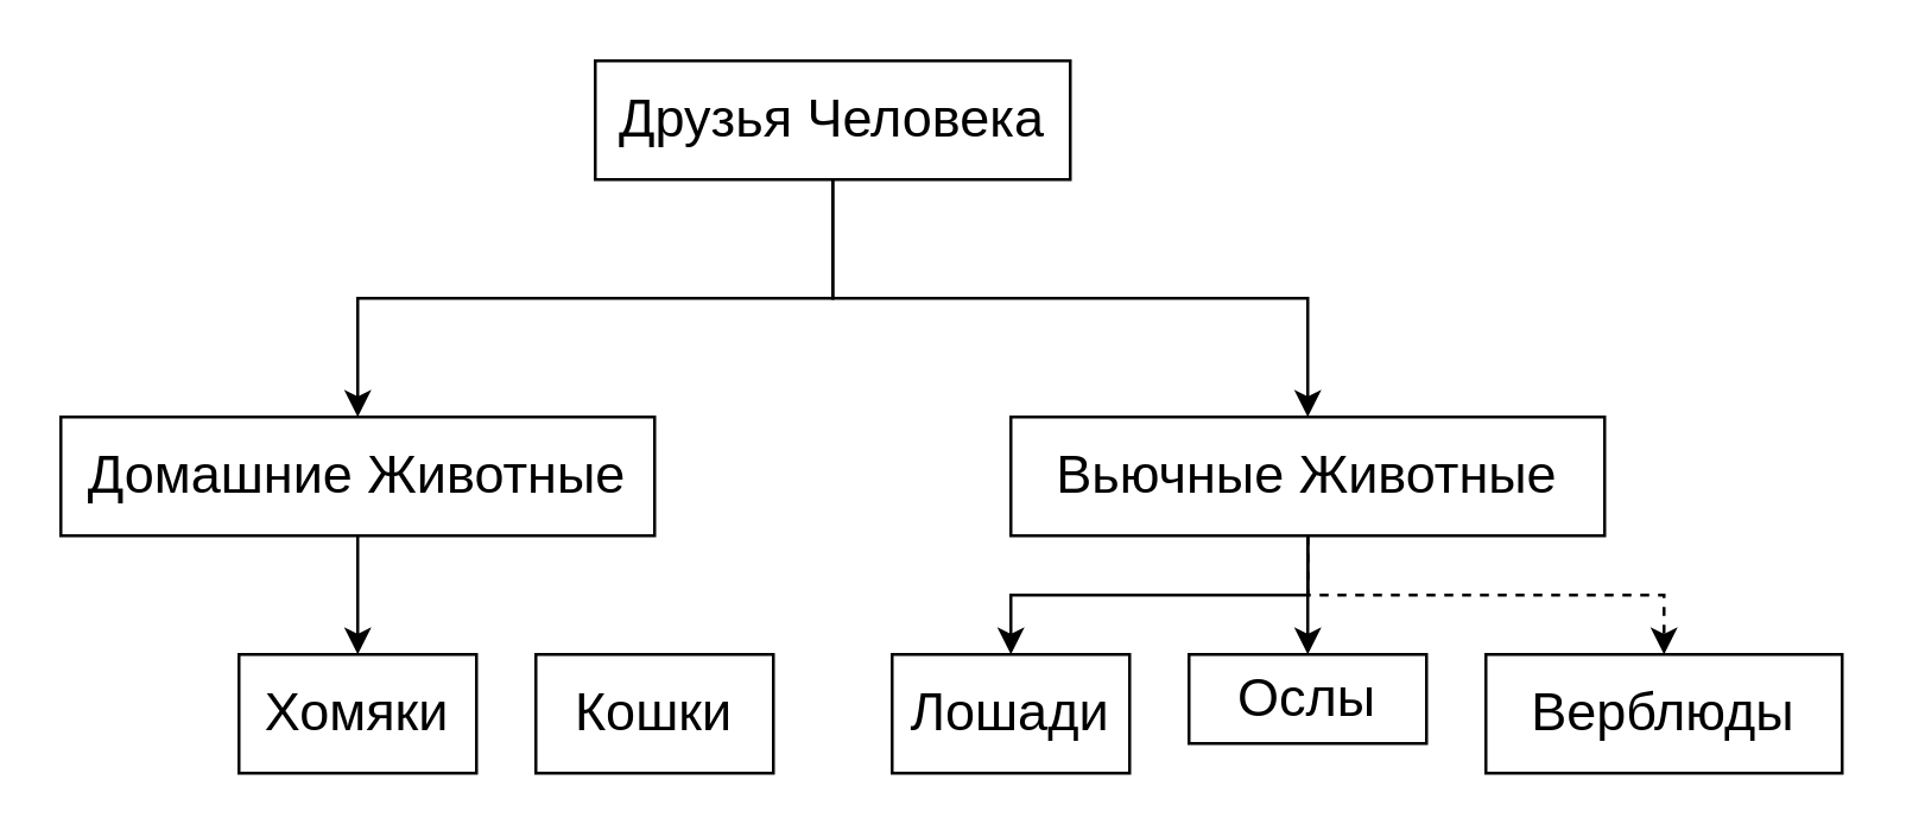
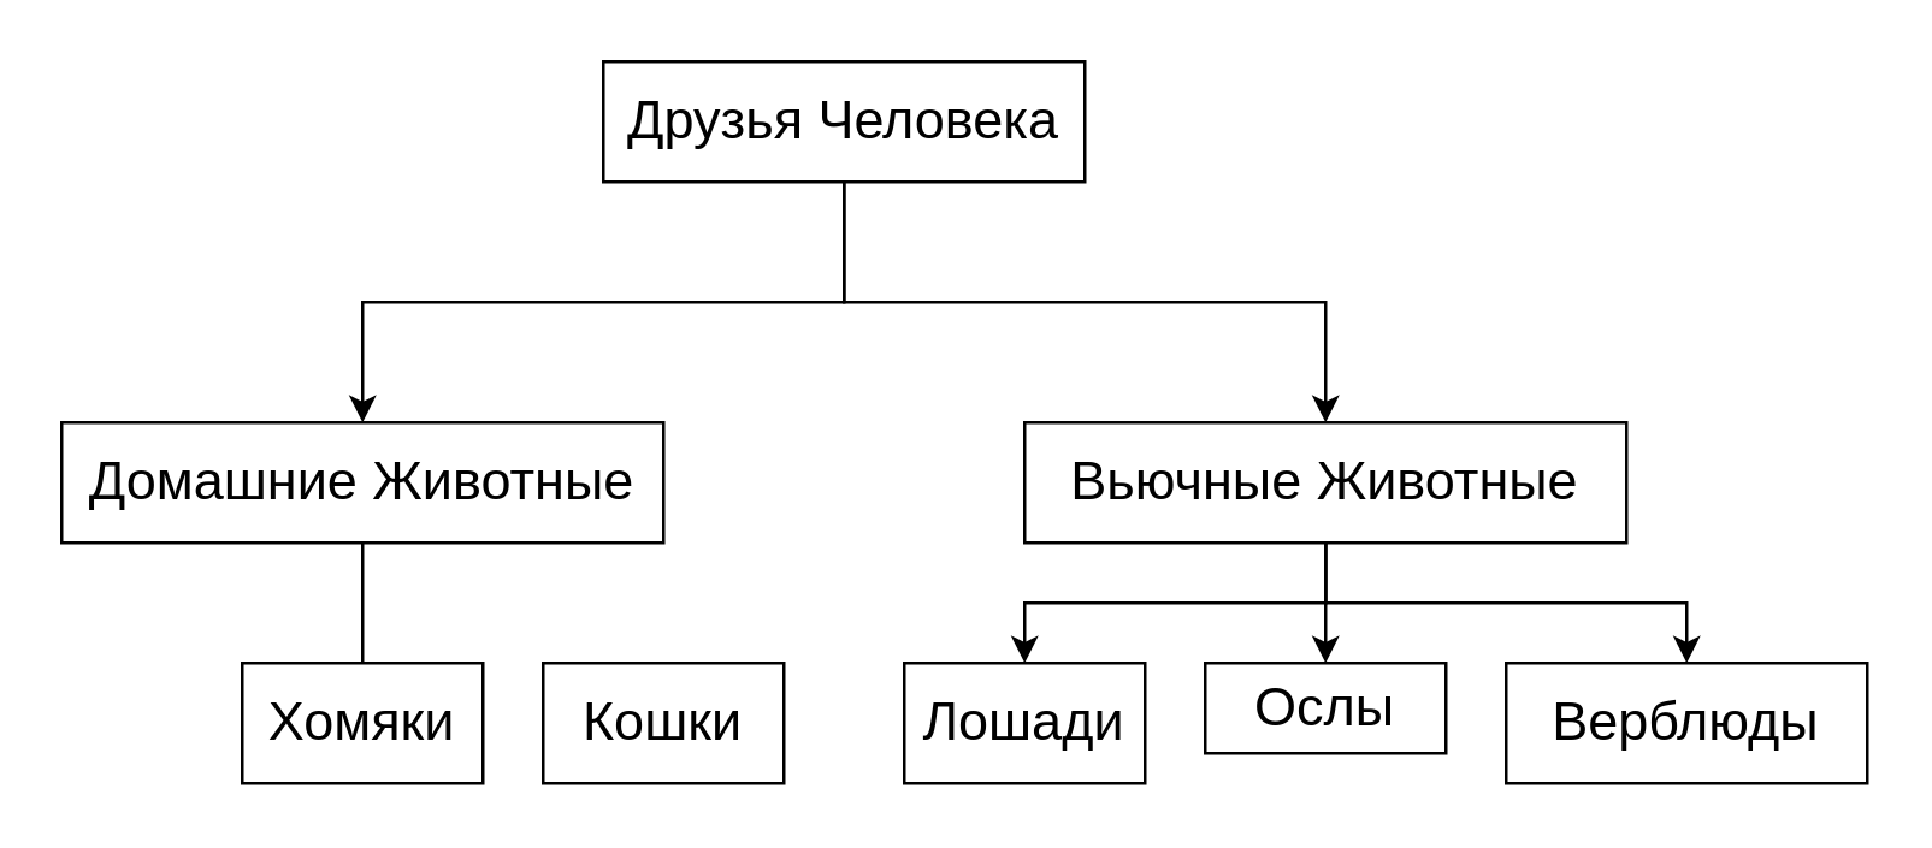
- <mxCell id="9" value="" style="edgeStyle=orthogonalEdgeStyle;rounded=0;orthogonalLoop=1;jettySize=auto;html=1;fontSize=18;dashed=1;" edge="1" parent="1" source="11" target="15"><mxGeometry relative="1" as="geometry" /></mxCell>
+ <mxCell id="9" value="" style="edgeStyle=orthogonalEdgeStyle;rounded=0;orthogonalLoop=1;jettySize=auto;html=1;fontSize=18;" edge="1" parent="1" source="11" target="15"><mxGeometry relative="1" as="geometry" /></mxCell>
- <mxCell id="6" value="" style="edgeStyle=orthogonalEdgeStyle;rounded=0;orthogonalLoop=1;jettySize=auto;html=1;fontSize=18;" edge="1" parent="1" source="7" target="13"><mxGeometry relative="1" as="geometry" /></mxCell>
+ <mxCell id="6" value="" style="edgeStyle=orthogonalEdgeStyle;rounded=0;orthogonalLoop=1;jettySize=auto;html=1;fontSize=18;endArrow=none;" edge="1" parent="1" source="7" target="13"><mxGeometry relative="1" as="geometry" /></mxCell>
